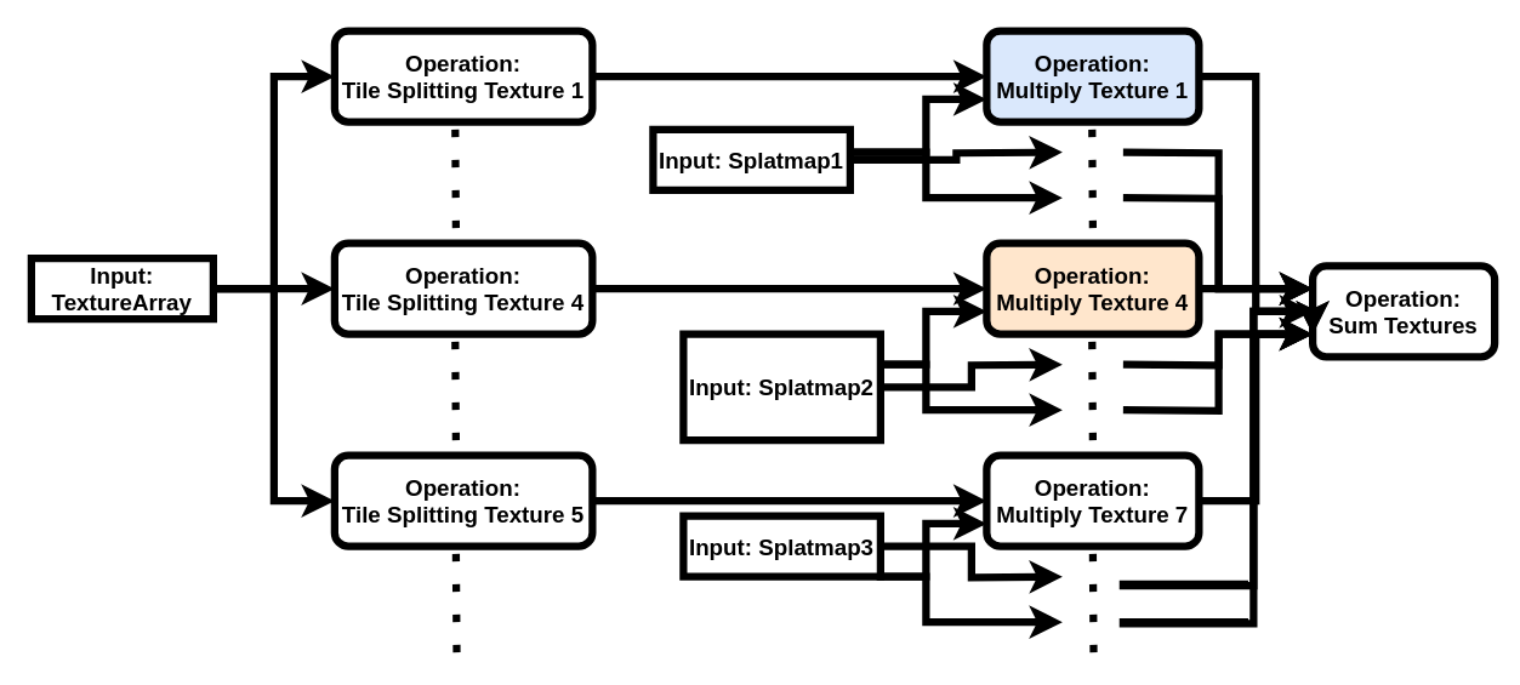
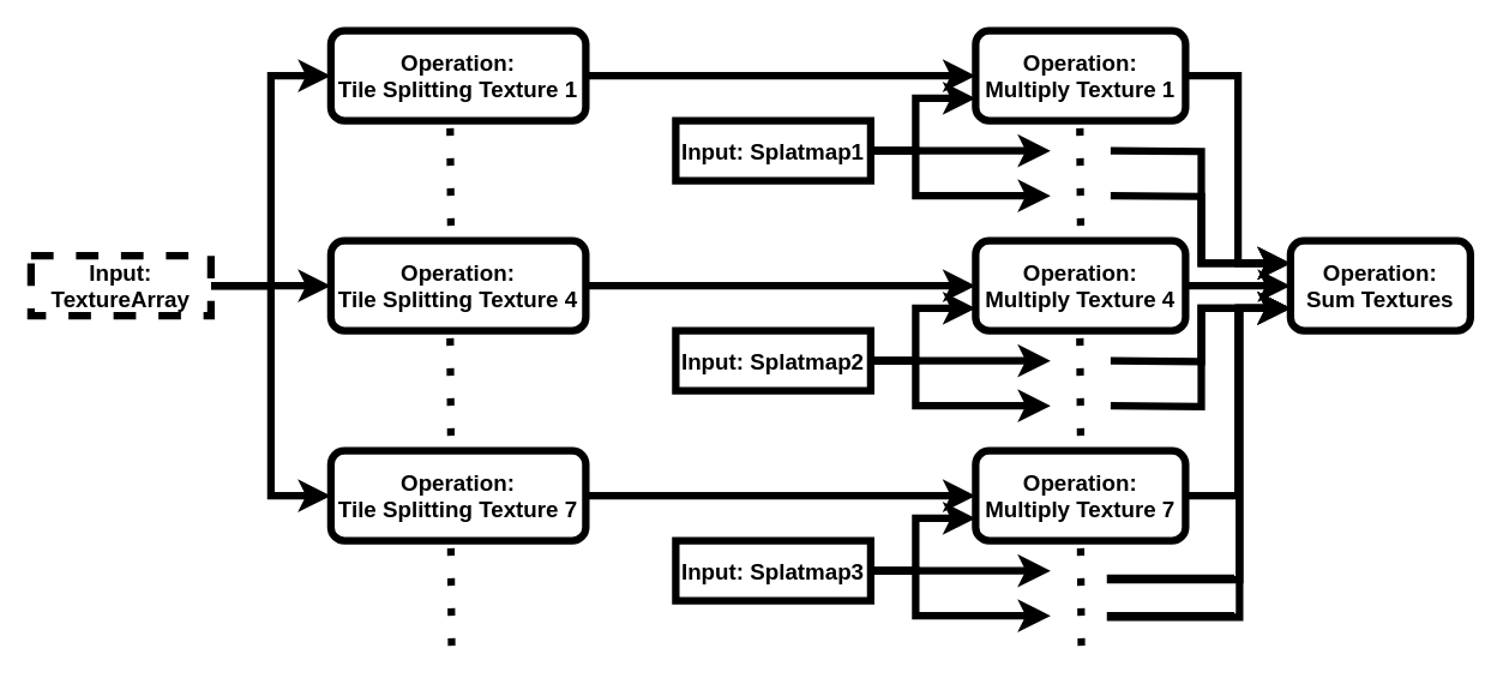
- <mxCell id="23" value="&lt;div style=&quot;font-size: 15px;&quot;&gt;Operation:&lt;/div&gt;&lt;div style=&quot;font-size: 15px;&quot;&gt;Multiply Texture 1&lt;br style=&quot;font-size: 15px;&quot;&gt;&lt;/div&gt;" style="rounded=1;whiteSpace=wrap;html=1;fontSize=15;fontStyle=1;strokeWidth=5;fillColor=#dae8fc;" parent="1" vertex="1"><mxGeometry x="650" y="20" width="140" height="60" as="geometry" /></mxCell>
+ <mxCell id="23" value="&lt;div style=&quot;font-size: 15px;&quot;&gt;Operation:&lt;/div&gt;&lt;div style=&quot;font-size: 15px;&quot;&gt;Multiply Texture 1&lt;br style=&quot;font-size: 15px;&quot;&gt;&lt;/div&gt;" style="rounded=1;whiteSpace=wrap;html=1;fontSize=15;fontStyle=1;strokeWidth=5;" parent="1" vertex="1"><mxGeometry x="650" y="20" width="140" height="60" as="geometry" /></mxCell>
- <mxCell id="36" value="&lt;div style=&quot;font-size: 15px;&quot;&gt;Input: Splatmap1&lt;/div&gt;" style="whiteSpace=wrap;html=1;fontSize=15;fontStyle=1;strokeWidth=5;" vertex="1" parent="1"><mxGeometry x="430" y="85" width="130" height="40" as="geometry" /></mxCell>
+ <mxCell id="36" value="&lt;div style=&quot;font-size: 15px;&quot;&gt;Input: Splatmap1&lt;/div&gt;" style="whiteSpace=wrap;html=1;fontSize=15;fontStyle=1;strokeWidth=5;" vertex="1" parent="1"><mxGeometry x="450" y="80" width="130" height="40" as="geometry" /></mxCell>
- <mxCell id="13" value="Input: TextureArray" style="whiteSpace=wrap;html=1;fontSize=15;fontStyle=1;strokeWidth=5;" parent="1" vertex="1"><mxGeometry x="20" y="170" width="120" height="40" as="geometry" /></mxCell>
+ <mxCell id="13" value="Input: TextureArray" style="whiteSpace=wrap;html=1;fontSize=15;fontStyle=1;strokeWidth=5;dashed=1;" parent="1" vertex="1"><mxGeometry x="20" y="170" width="120" height="40" as="geometry" /></mxCell>
- <mxCell id="25" value="&lt;div style=&quot;font-size: 15px;&quot;&gt;Operation:&lt;/div&gt;&lt;div style=&quot;font-size: 15px;&quot;&gt;Multiply Texture 4&lt;br style=&quot;font-size: 15px;&quot;&gt;&lt;/div&gt;" style="rounded=1;whiteSpace=wrap;html=1;fontSize=15;fontStyle=1;strokeWidth=5;fillColor=#ffe6cc;" parent="1" vertex="1"><mxGeometry x="650" y="160" width="140" height="60" as="geometry" /></mxCell>
+ <mxCell id="25" value="&lt;div style=&quot;font-size: 15px;&quot;&gt;Operation:&lt;/div&gt;&lt;div style=&quot;font-size: 15px;&quot;&gt;Multiply Texture 4&lt;br style=&quot;font-size: 15px;&quot;&gt;&lt;/div&gt;" style="rounded=1;whiteSpace=wrap;html=1;fontSize=15;fontStyle=1;strokeWidth=5;" parent="1" vertex="1"><mxGeometry x="650" y="160" width="140" height="60" as="geometry" /></mxCell>
- <mxCell id="30" value="&lt;div style=&quot;font-size: 15px;&quot;&gt;Operation:&lt;/div&gt;&lt;div style=&quot;font-size: 15px;&quot;&gt;Sum Textures&lt;/div&gt;" style="rounded=1;whiteSpace=wrap;html=1;fontSize=15;fontStyle=1;strokeWidth=5;" parent="1" vertex="1"><mxGeometry x="865" y="175" width="120" height="60" as="geometry" /></mxCell>
+ <mxCell id="30" value="&lt;div style=&quot;font-size: 15px;&quot;&gt;Operation:&lt;/div&gt;&lt;div style=&quot;font-size: 15px;&quot;&gt;Sum Textures&lt;/div&gt;" style="rounded=1;whiteSpace=wrap;html=1;fontSize=15;fontStyle=1;strokeWidth=5;" parent="1" vertex="1"><mxGeometry x="860" y="160" width="120" height="60" as="geometry" /></mxCell>
- <mxCell id="5" value="&lt;div style=&quot;font-size: 15px;&quot;&gt;Input: Splatmap2&lt;/div&gt;" style="whiteSpace=wrap;html=1;fontSize=15;fontStyle=1;strokeWidth=5;" parent="1" vertex="1"><mxGeometry x="450" y="220" width="130" height="70" as="geometry" /></mxCell>
+ <mxCell id="5" value="&lt;div style=&quot;font-size: 15px;&quot;&gt;Input: Splatmap2&lt;/div&gt;" style="whiteSpace=wrap;html=1;fontSize=15;fontStyle=1;strokeWidth=5;" parent="1" vertex="1"><mxGeometry x="450" y="220" width="130" height="40" as="geometry" /></mxCell>
- <mxCell id="21" value="&lt;div style=&quot;font-size: 15px;&quot;&gt;Operation:&lt;/div&gt;&lt;div style=&quot;font-size: 15px;&quot;&gt;Tile Splitting Texture 5&lt;br style=&quot;font-size: 15px;&quot;&gt;&lt;/div&gt;" style="rounded=1;whiteSpace=wrap;html=1;fontSize=15;fontStyle=1;strokeWidth=5;" parent="1" vertex="1"><mxGeometry x="220" y="300" width="170" height="60" as="geometry" /></mxCell>
+ <mxCell id="21" value="&lt;div style=&quot;font-size: 15px;&quot;&gt;Operation:&lt;/div&gt;&lt;div style=&quot;font-size: 15px;&quot;&gt;Tile Splitting Texture 7&lt;br style=&quot;font-size: 15px;&quot;&gt;&lt;/div&gt;" style="rounded=1;whiteSpace=wrap;html=1;fontSize=15;fontStyle=1;strokeWidth=5;" parent="1" vertex="1"><mxGeometry x="220" y="300" width="170" height="60" as="geometry" /></mxCell>
- <mxCell id="9" value="&lt;div style=&quot;font-size: 15px;&quot;&gt;Input: Splatmap3&lt;/div&gt;" style="whiteSpace=wrap;html=1;fontSize=15;fontStyle=1;strokeWidth=5;" parent="1" vertex="1"><mxGeometry x="450" y="340" width="130" height="40" as="geometry" /></mxCell>
+ <mxCell id="9" value="&lt;div style=&quot;font-size: 15px;&quot;&gt;Input: Splatmap3&lt;/div&gt;" style="whiteSpace=wrap;html=1;fontSize=15;fontStyle=1;strokeWidth=5;" parent="1" vertex="1"><mxGeometry x="450" y="360" width="130" height="40" as="geometry" /></mxCell>
